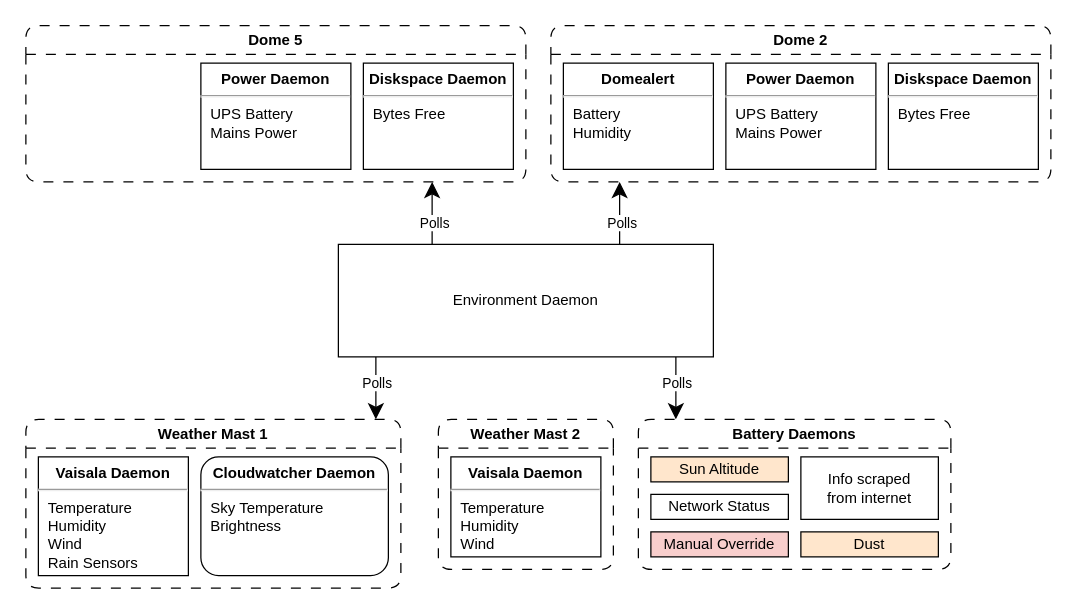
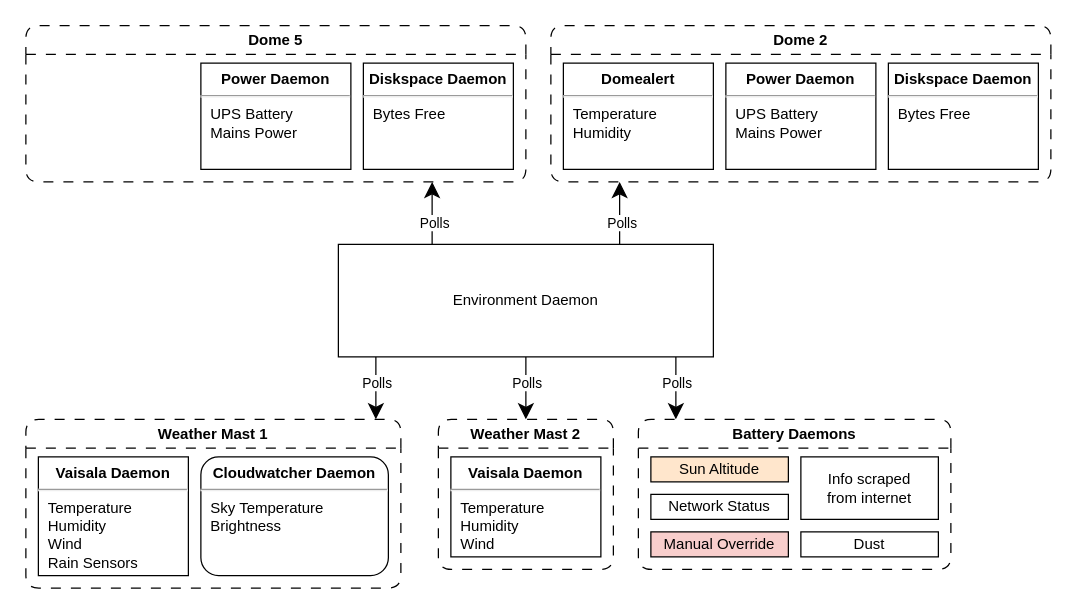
- <mxCell id="7" value="&lt;p style=&quot;margin:0px;margin-top:6px;text-align:center;&quot;&gt;&lt;b&gt;Domealert&lt;/b&gt;&lt;/p&gt;&lt;hr&gt;&lt;p style=&quot;margin:0px;margin-left:8px;&quot;&gt;Battery&lt;/p&gt;&lt;p style=&quot;margin:0px;margin-left:8px;&quot;&gt;Humidity&lt;/p&gt;" style="align=left;overflow=fill;html=1;dropTarget=0;whiteSpace=wrap;" vertex="1" parent="6"><mxGeometry x="10" y="30" width="120" height="85" as="geometry" /></mxCell>
+ <mxCell id="7" value="&lt;p style=&quot;margin:0px;margin-top:6px;text-align:center;&quot;&gt;&lt;b&gt;Domealert&lt;/b&gt;&lt;/p&gt;&lt;hr&gt;&lt;p style=&quot;margin:0px;margin-left:8px;&quot;&gt;Temperature&lt;/p&gt;&lt;p style=&quot;margin:0px;margin-left:8px;&quot;&gt;Humidity&lt;/p&gt;" style="align=left;overflow=fill;html=1;dropTarget=0;whiteSpace=wrap;" vertex="1" parent="6"><mxGeometry x="10" y="30" width="120" height="85" as="geometry" /></mxCell>
+ <mxCell id="21" style="rounded=0;orthogonalLoop=1;jettySize=auto;html=1;startArrow=none;endArrow=classic;exitX=0.5;exitY=1;exitDx=0;exitDy=0;entryX=0.5;entryY=0;entryDx=0;entryDy=0;endFill=1;endSize=10;" edge="1" parent="1" source="24" target="19"><mxGeometry relative="1" as="geometry" /></mxCell>
+ <mxCell id="22" value="&lt;br&gt;" style="edgeLabel;html=1;align=center;verticalAlign=middle;resizable=0;points=[];" vertex="1" connectable="0" parent="21"><mxGeometry x="0.501" y="-2" relative="1" as="geometry"><mxPoint as="offset" /></mxGeometry></mxCell>
+ <mxCell id="23" value="Polls" style="edgeLabel;html=1;align=center;verticalAlign=middle;resizable=0;points=[];" vertex="1" connectable="0" parent="21"><mxGeometry x="0.431" y="-2" relative="1" as="geometry"><mxPoint x="2" y="-16" as="offset" /></mxGeometry></mxCell>
- <mxCell id="18" value="Dust" style="html=1;whiteSpace=wrap;fillColor=#ffe6cc;" vertex="1" parent="13"><mxGeometry x="130" y="90" width="110" height="20" as="geometry" /></mxCell>
+ <mxCell id="18" value="Dust" style="html=1;whiteSpace=wrap;" vertex="1" parent="13"><mxGeometry x="130" y="90" width="110" height="20" as="geometry" /></mxCell>
